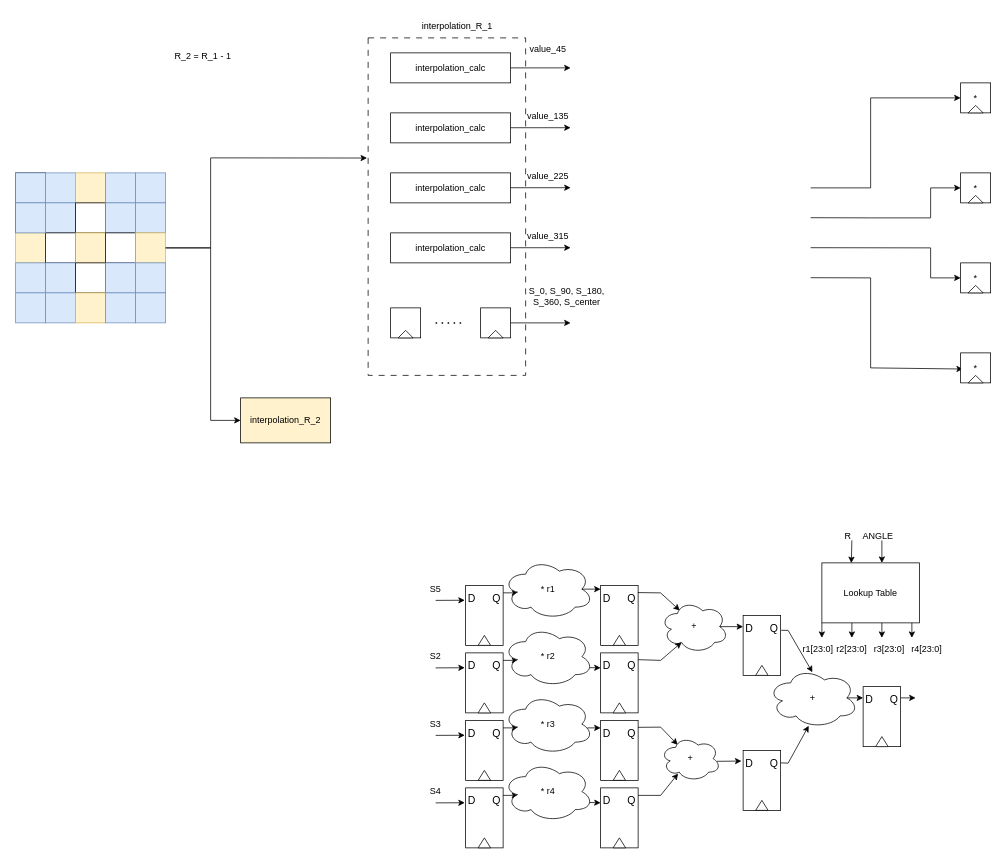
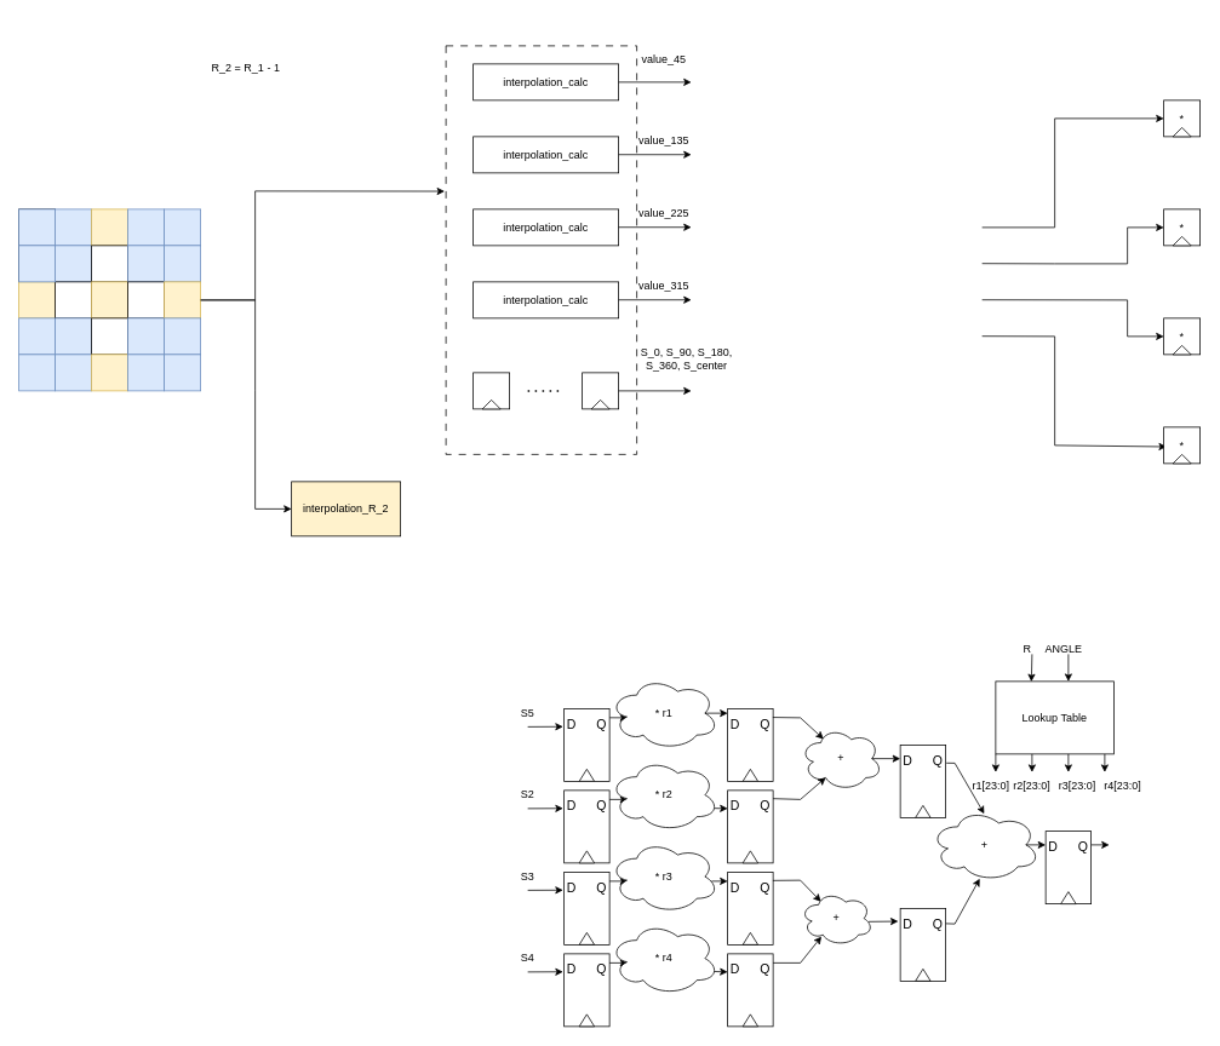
- <mxCell id="63" value="&lt;span style=&quot;color: rgb(0, 0, 0); font-family: Helvetica; font-size: 12px; font-style: normal; font-variant-ligatures: normal; font-variant-caps: normal; font-weight: 400; letter-spacing: normal; orphans: 2; text-align: center; text-indent: 0px; text-transform: none; widows: 2; word-spacing: 0px; -webkit-text-stroke-width: 0px; white-space: normal; background-color: rgb(251, 251, 251); text-decoration-thickness: initial; text-decoration-style: initial; text-decoration-color: initial; display: inline !important; float: none;&quot;&gt;interpolation_R_1&lt;/span&gt;" style="text;whiteSpace=wrap;html=1;" parent="1" vertex="1"><mxGeometry x="560" y="20" width="100" height="30" as="geometry" /></mxCell>
